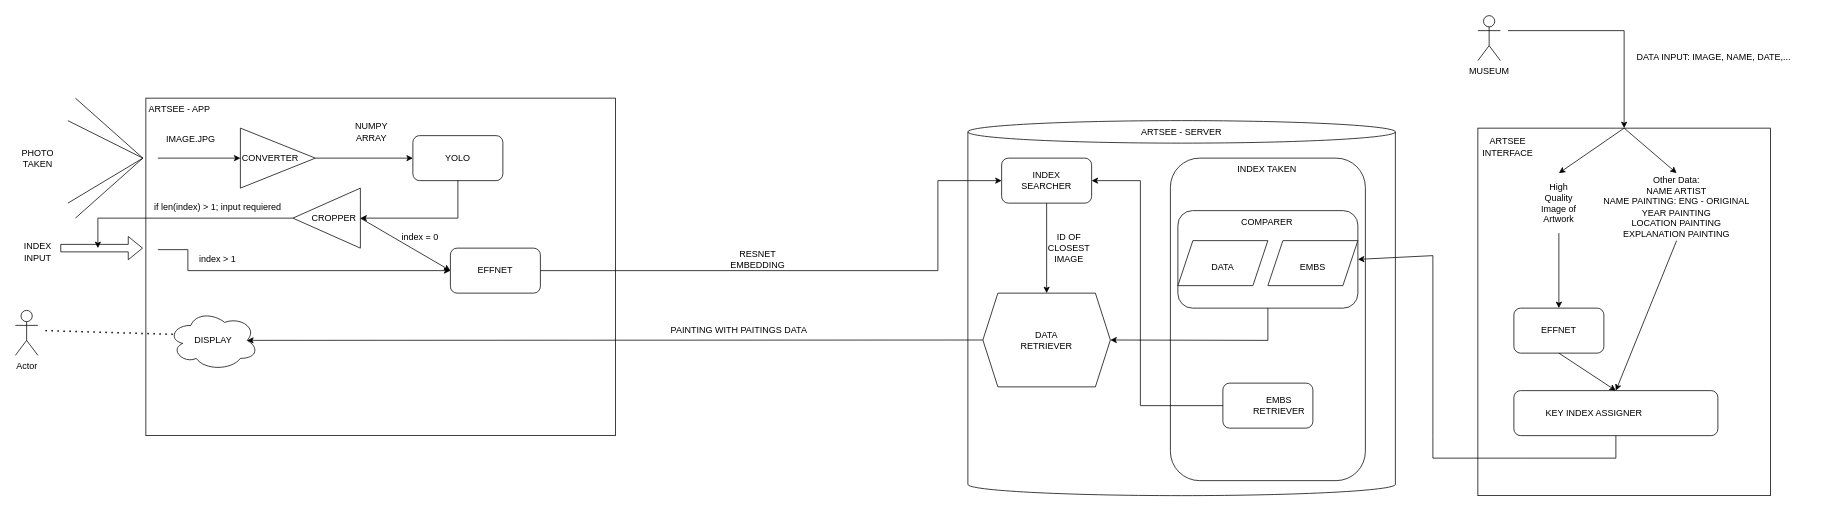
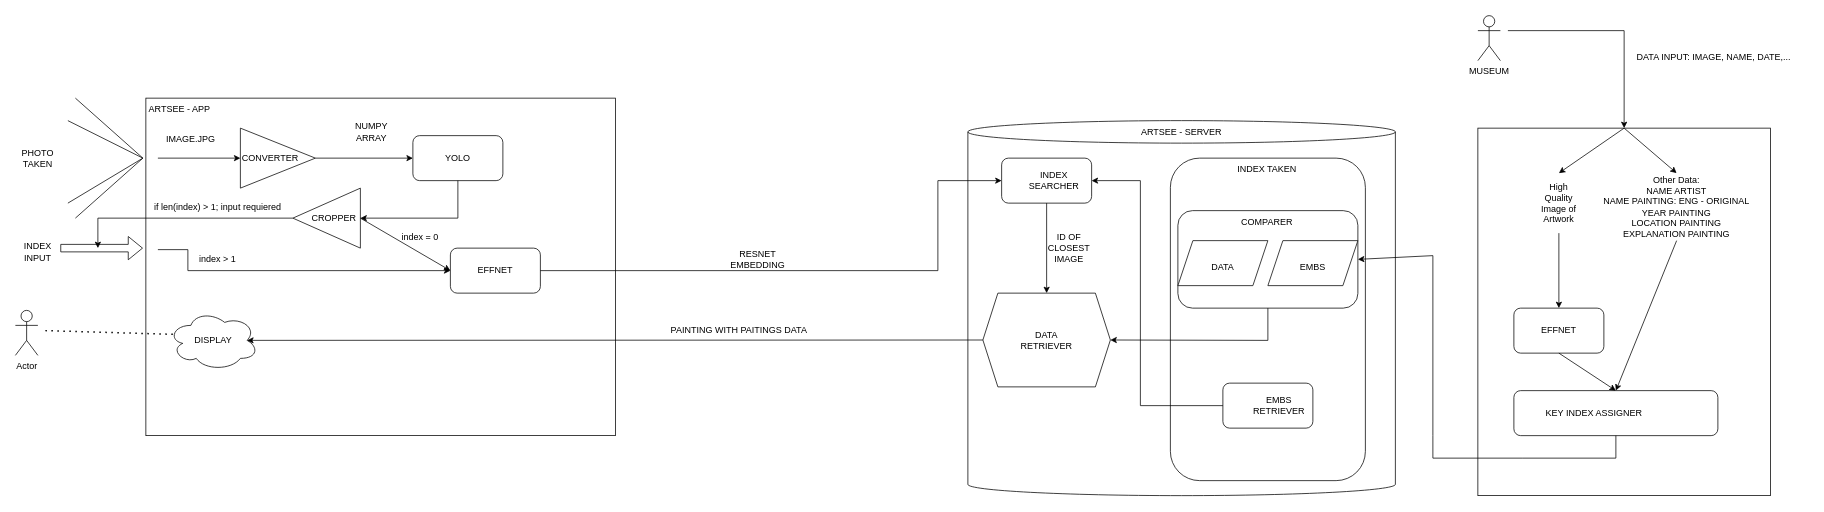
- <mxCell id="45" value="ARTSEE INTERFACE" style="text;html=1;strokeColor=none;fillColor=none;align=center;verticalAlign=middle;whiteSpace=wrap;rounded=0;" vertex="1" parent="1"><mxGeometry x="1980" y="180" width="60" height="30" as="geometry" /></mxCell>
- <mxCell id="34" value="INDEX SEARCHER" style="text;html=1;strokeColor=none;fillColor=none;align=center;verticalAlign=middle;whiteSpace=wrap;rounded=0;" vertex="1" parent="1"><mxGeometry x="1365" y="225" width="60" height="30" as="geometry" /></mxCell>
+ <mxCell id="34" value="INDEX SEARCHER" style="text;html=1;strokeColor=none;fillColor=none;align=center;verticalAlign=middle;whiteSpace=wrap;rounded=0;" vertex="1" parent="1"><mxGeometry x="1375" y="225" width="60" height="30" as="geometry" /></mxCell>
